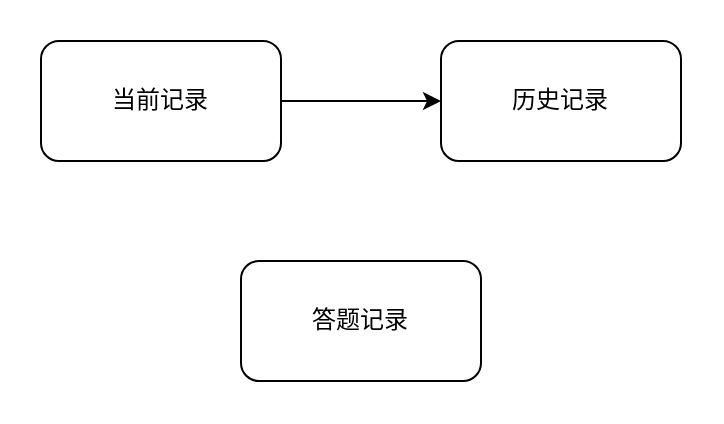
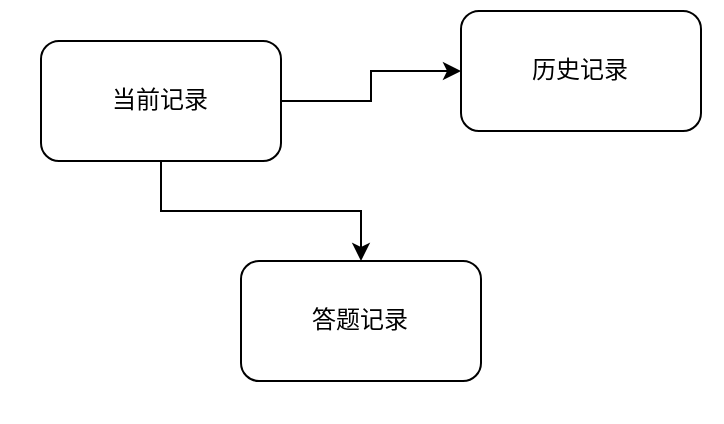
- <mxCell id="5" value="历史记录" style="rounded=1;whiteSpace=wrap;html=1;" vertex="1" parent="1"><mxGeometry x="220" y="20" width="120" height="60" as="geometry" /></mxCell>
+ <mxCell id="5" value="历史记录" style="rounded=1;whiteSpace=wrap;html=1;" vertex="1" parent="1"><mxGeometry x="230" y="5" width="120" height="60" as="geometry" /></mxCell>
+ <mxCell id="3" style="edgeStyle=orthogonalEdgeStyle;rounded=0;orthogonalLoop=1;jettySize=auto;html=1;" edge="1" parent="1" source="4" target="6"><mxGeometry relative="1" as="geometry" /></mxCell>
